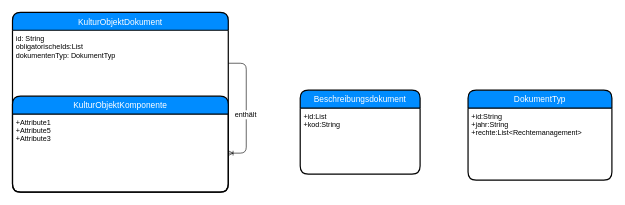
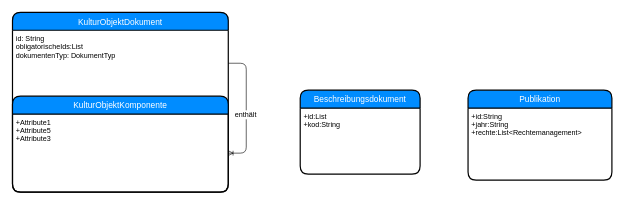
- <mxCell id="10" value="DokumentTyp" style="swimlane;childLayout=stackLayout;horizontal=1;startSize=30;horizontalStack=0;fillColor=#008cff;fontColor=#FFFFFF;rounded=1;fontSize=14;fontStyle=0;strokeWidth=2;resizeParent=0;resizeLast=1;shadow=0;dashed=0;align=center;" vertex="1" parent="1"><mxGeometry x="780" y="150" width="240" height="150" as="geometry" /></mxCell>
+ <mxCell id="10" value="Publikation" style="swimlane;childLayout=stackLayout;horizontal=1;startSize=30;horizontalStack=0;fillColor=#008cff;fontColor=#FFFFFF;rounded=1;fontSize=14;fontStyle=0;strokeWidth=2;resizeParent=0;resizeLast=1;shadow=0;dashed=0;align=center;" vertex="1" parent="1"><mxGeometry x="780" y="150" width="240" height="150" as="geometry" /></mxCell>
